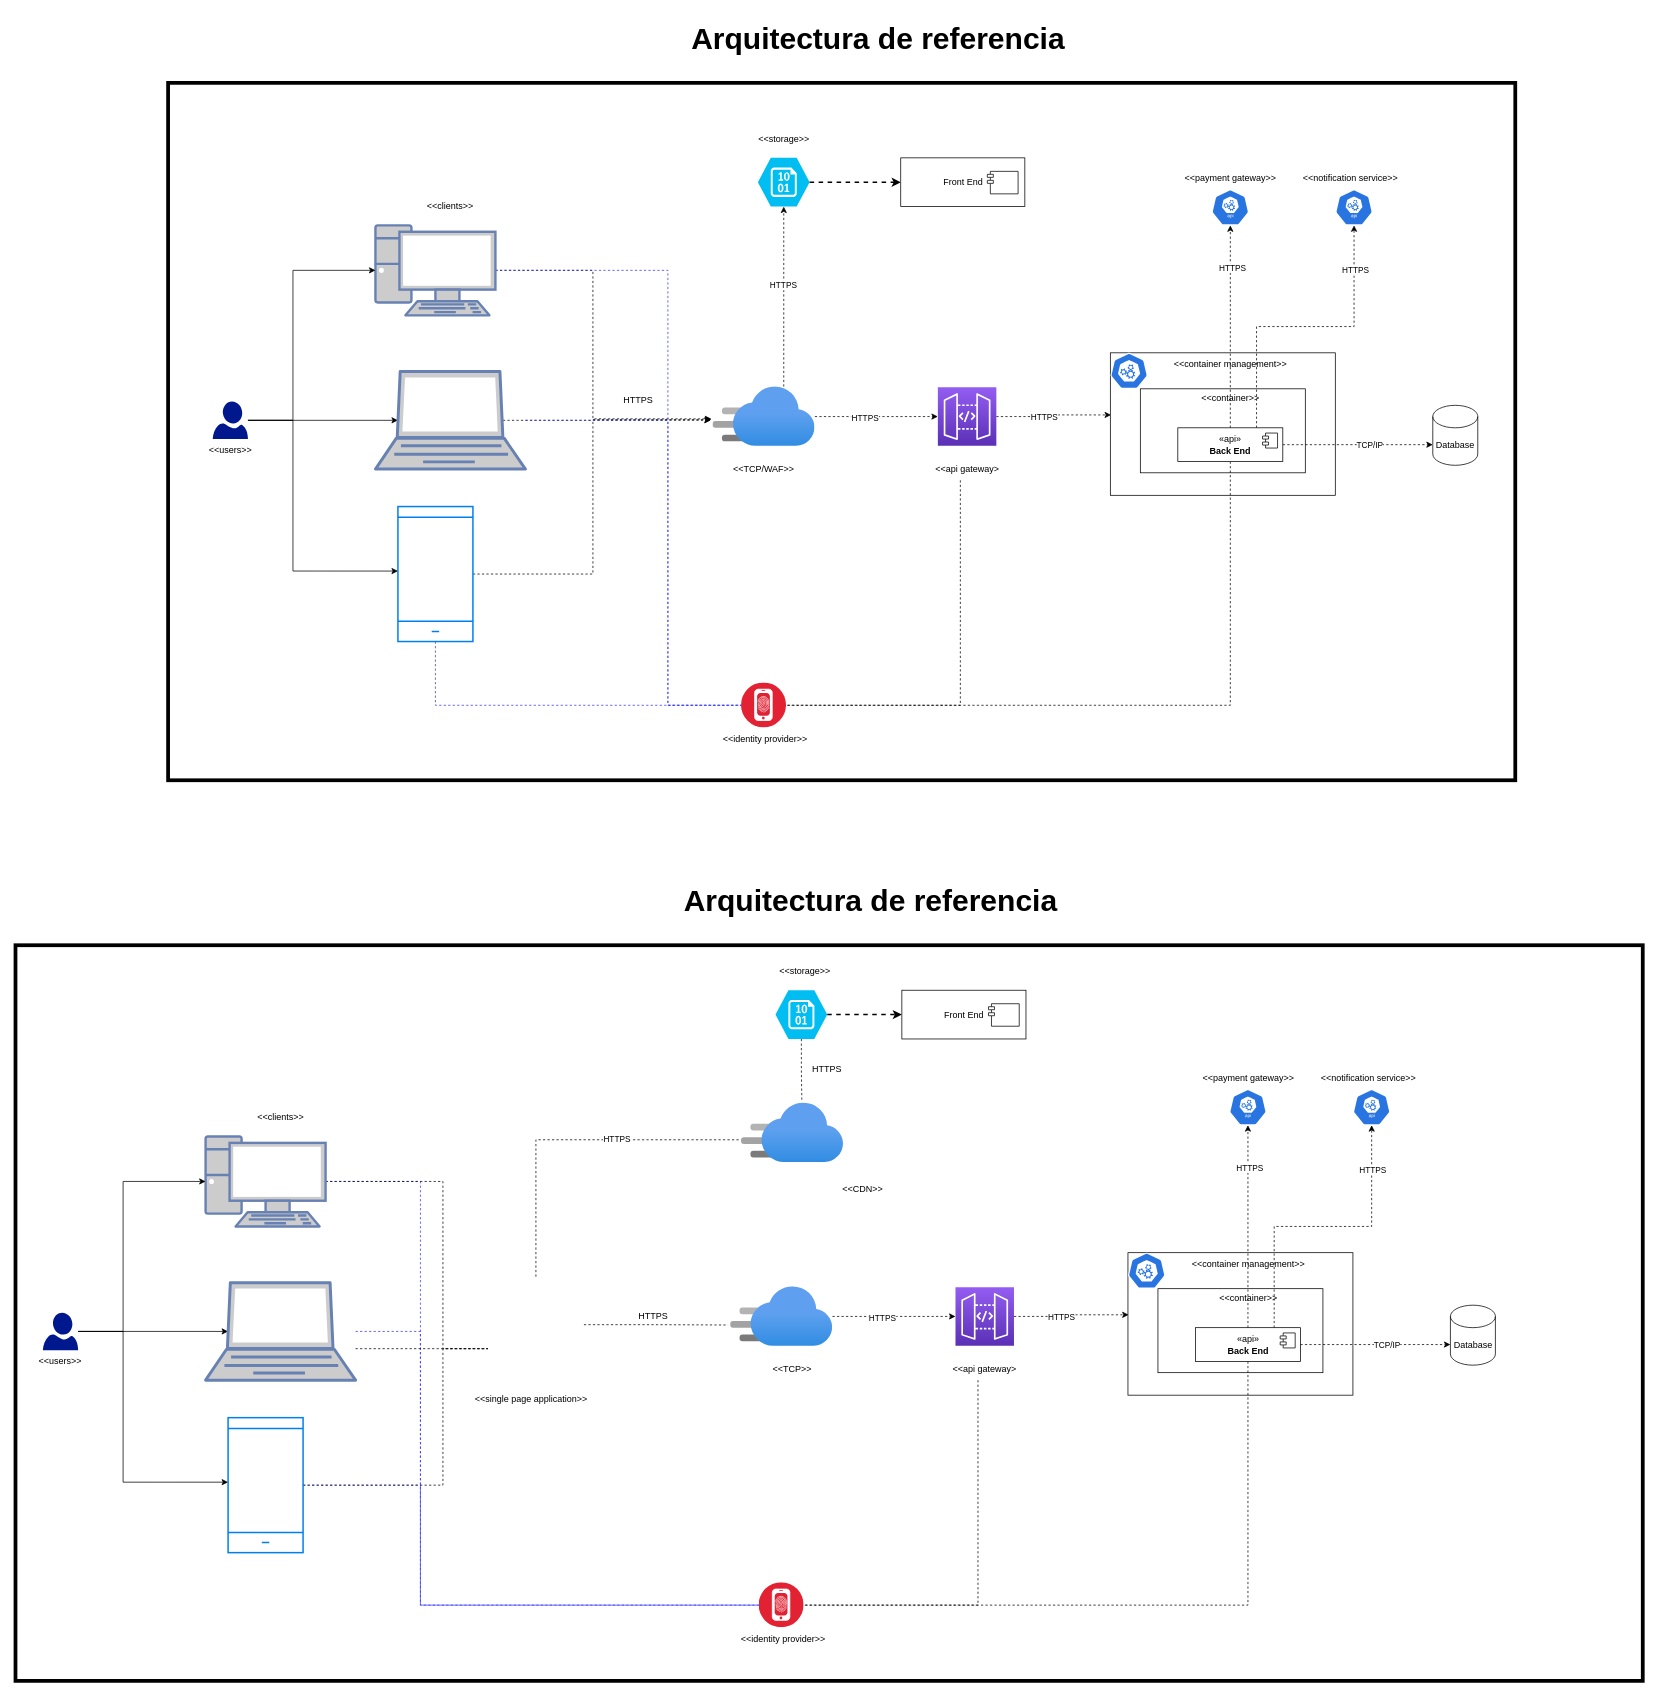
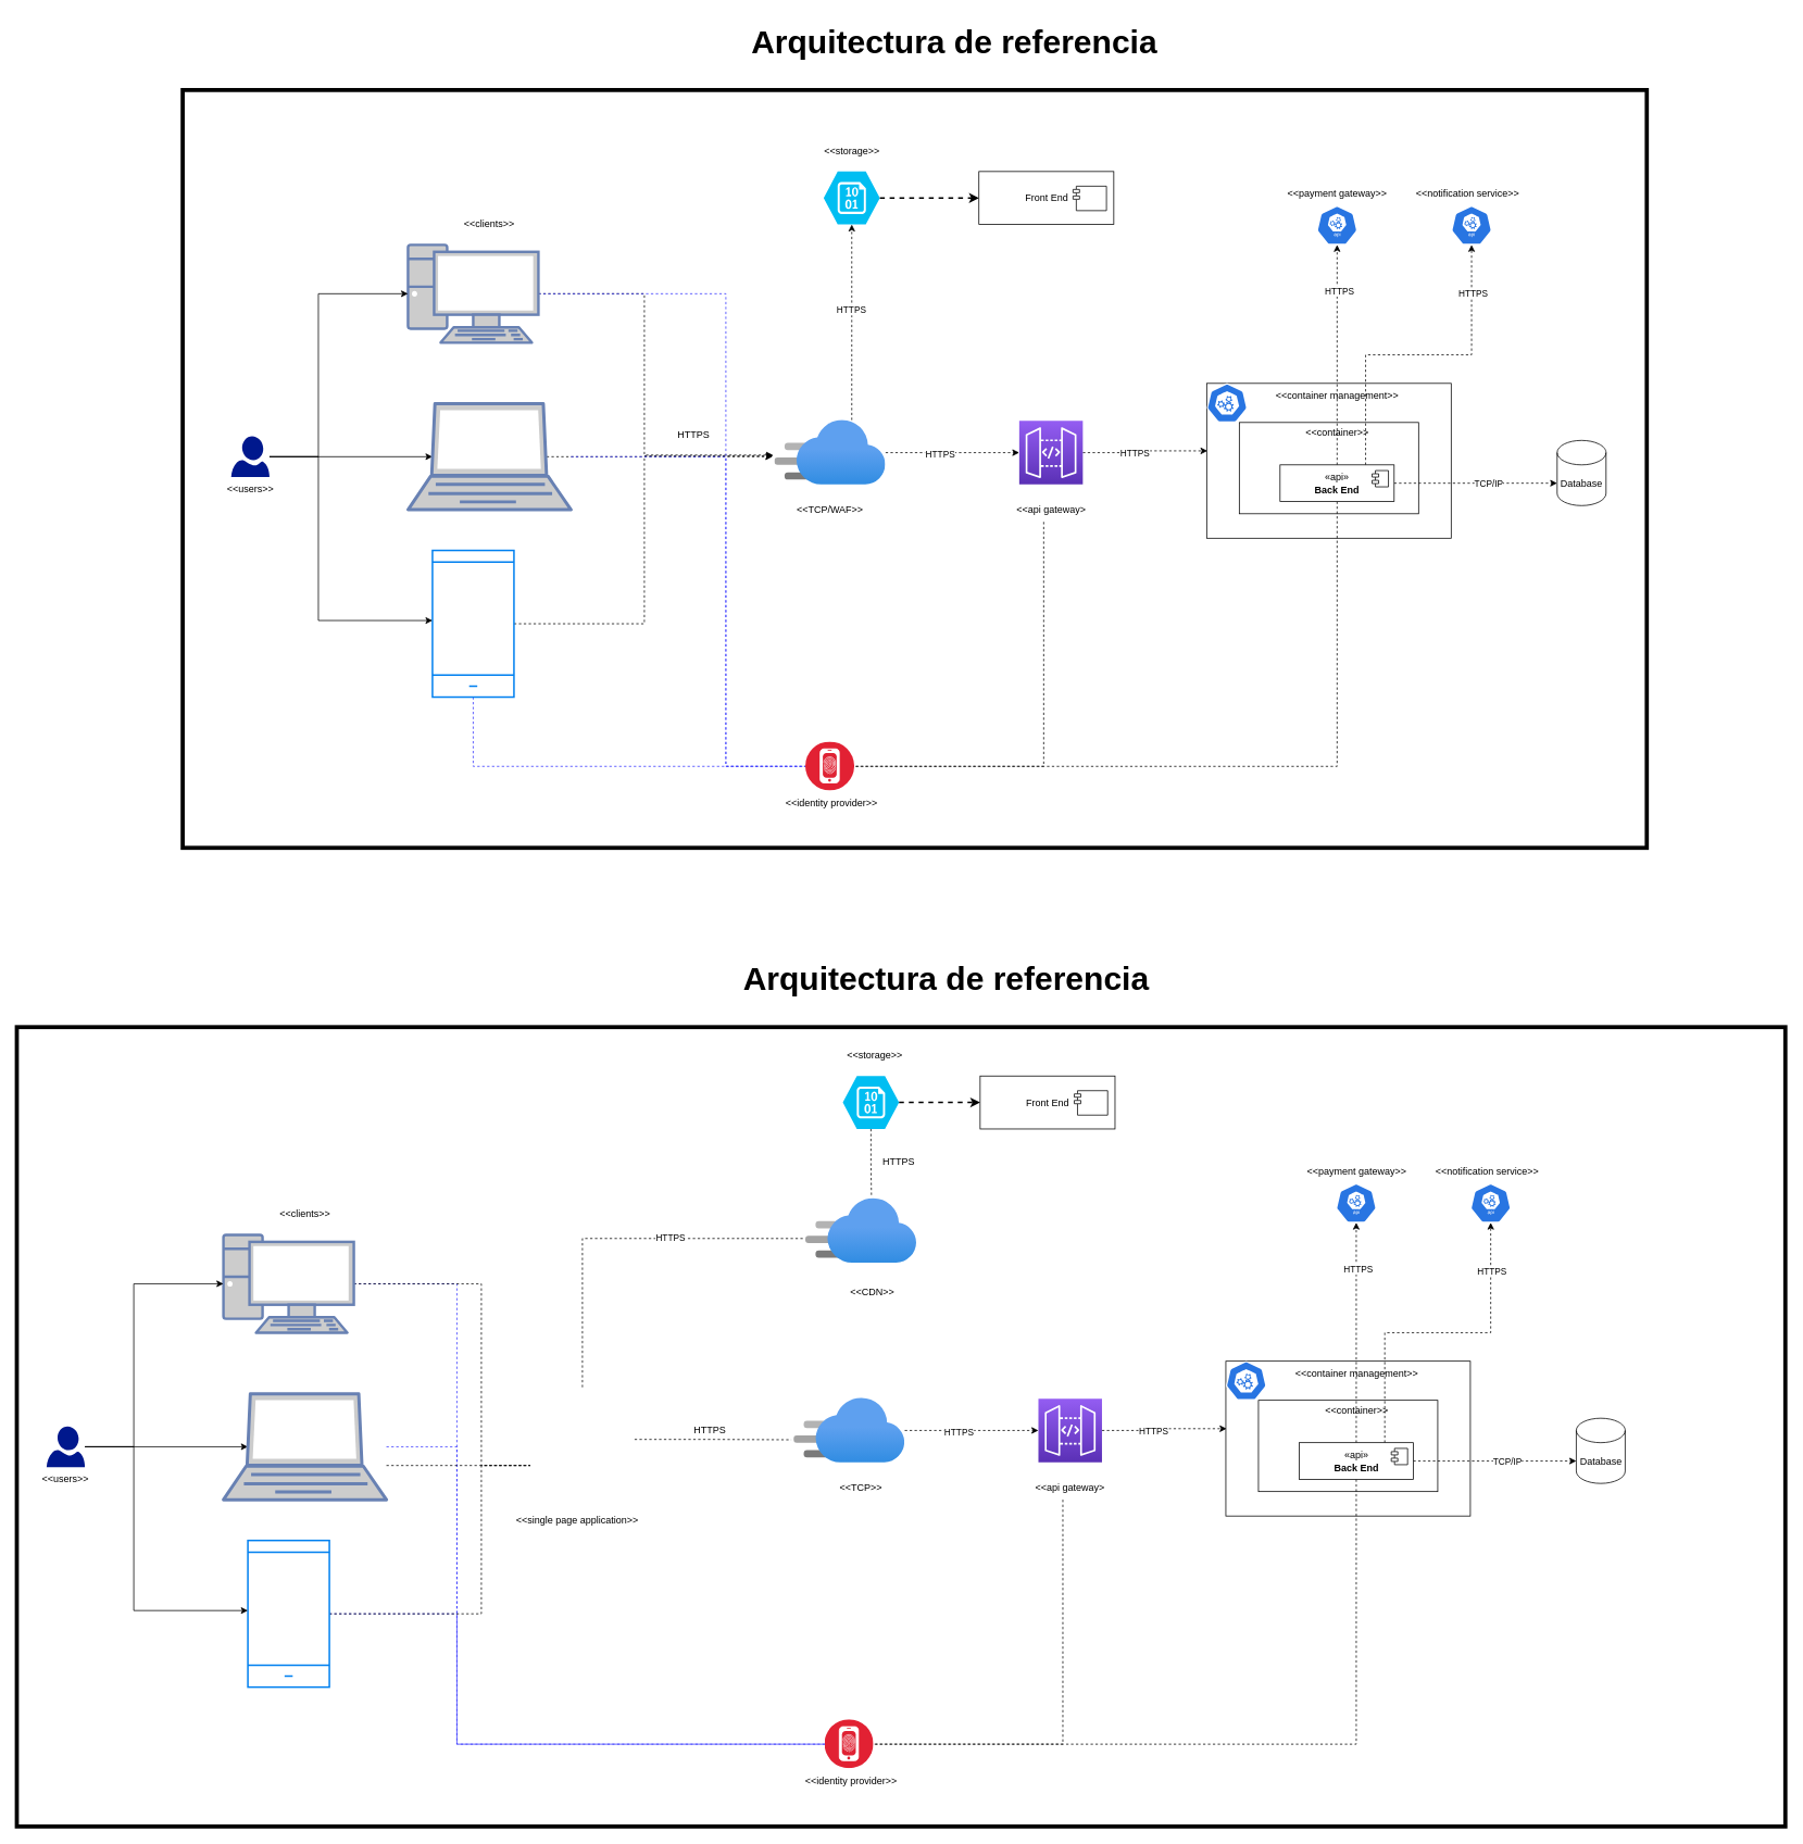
- <mxCell id="116" value="&amp;lt;&amp;lt;CDN&amp;gt;&amp;gt;" style="text;html=1;strokeColor=none;fillColor=none;align=center;verticalAlign=middle;whiteSpace=wrap;rounded=0;" vertex="1" parent="1"><mxGeometry x="1120" y="1570" width="60" height="30" as="geometry" /></mxCell>
+ <mxCell id="116" value="&amp;lt;&amp;lt;CDN&amp;gt;&amp;gt;" style="text;html=1;strokeColor=none;fillColor=none;align=center;verticalAlign=middle;whiteSpace=wrap;rounded=0;" vertex="1" parent="1"><mxGeometry x="1040" y="1570" width="60" height="30" as="geometry" /></mxCell>
